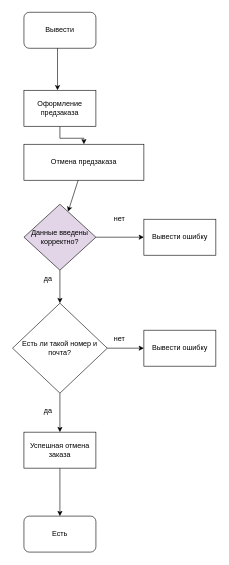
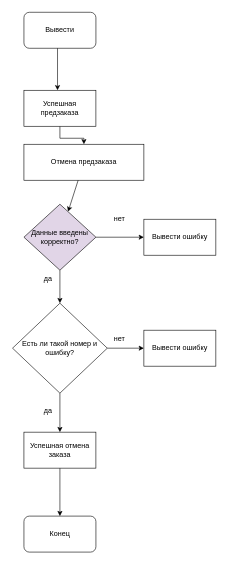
- <mxCell id="5" value="Оформление предзаказа" style="rounded=0;whiteSpace=wrap;html=1;" vertex="1" parent="1"><mxGeometry x="39" y="150" width="120" height="60" as="geometry" /></mxCell>
+ <mxCell id="5" value="Успешная предзаказа" style="rounded=0;whiteSpace=wrap;html=1;" vertex="1" parent="1"><mxGeometry x="39" y="150" width="120" height="60" as="geometry" /></mxCell>
- <mxCell id="13" value="Есть ли такой номер и почта?" style="rhombus;whiteSpace=wrap;html=1;" vertex="1" parent="1"><mxGeometry x="20" y="505" width="158" height="150" as="geometry" /></mxCell>
+ <mxCell id="13" value="Есть ли такой номер и ошибку?" style="rhombus;whiteSpace=wrap;html=1;" vertex="1" parent="1"><mxGeometry x="20" y="505" width="158" height="150" as="geometry" /></mxCell>
- <mxCell id="22" value="Есть" style="rounded=1;whiteSpace=wrap;html=1;" vertex="1" parent="1"><mxGeometry x="39" y="860" width="120" height="60" as="geometry" /></mxCell>
+ <mxCell id="22" value="Конец" style="rounded=1;whiteSpace=wrap;html=1;" vertex="1" parent="1"><mxGeometry x="39" y="860" width="120" height="60" as="geometry" /></mxCell>
